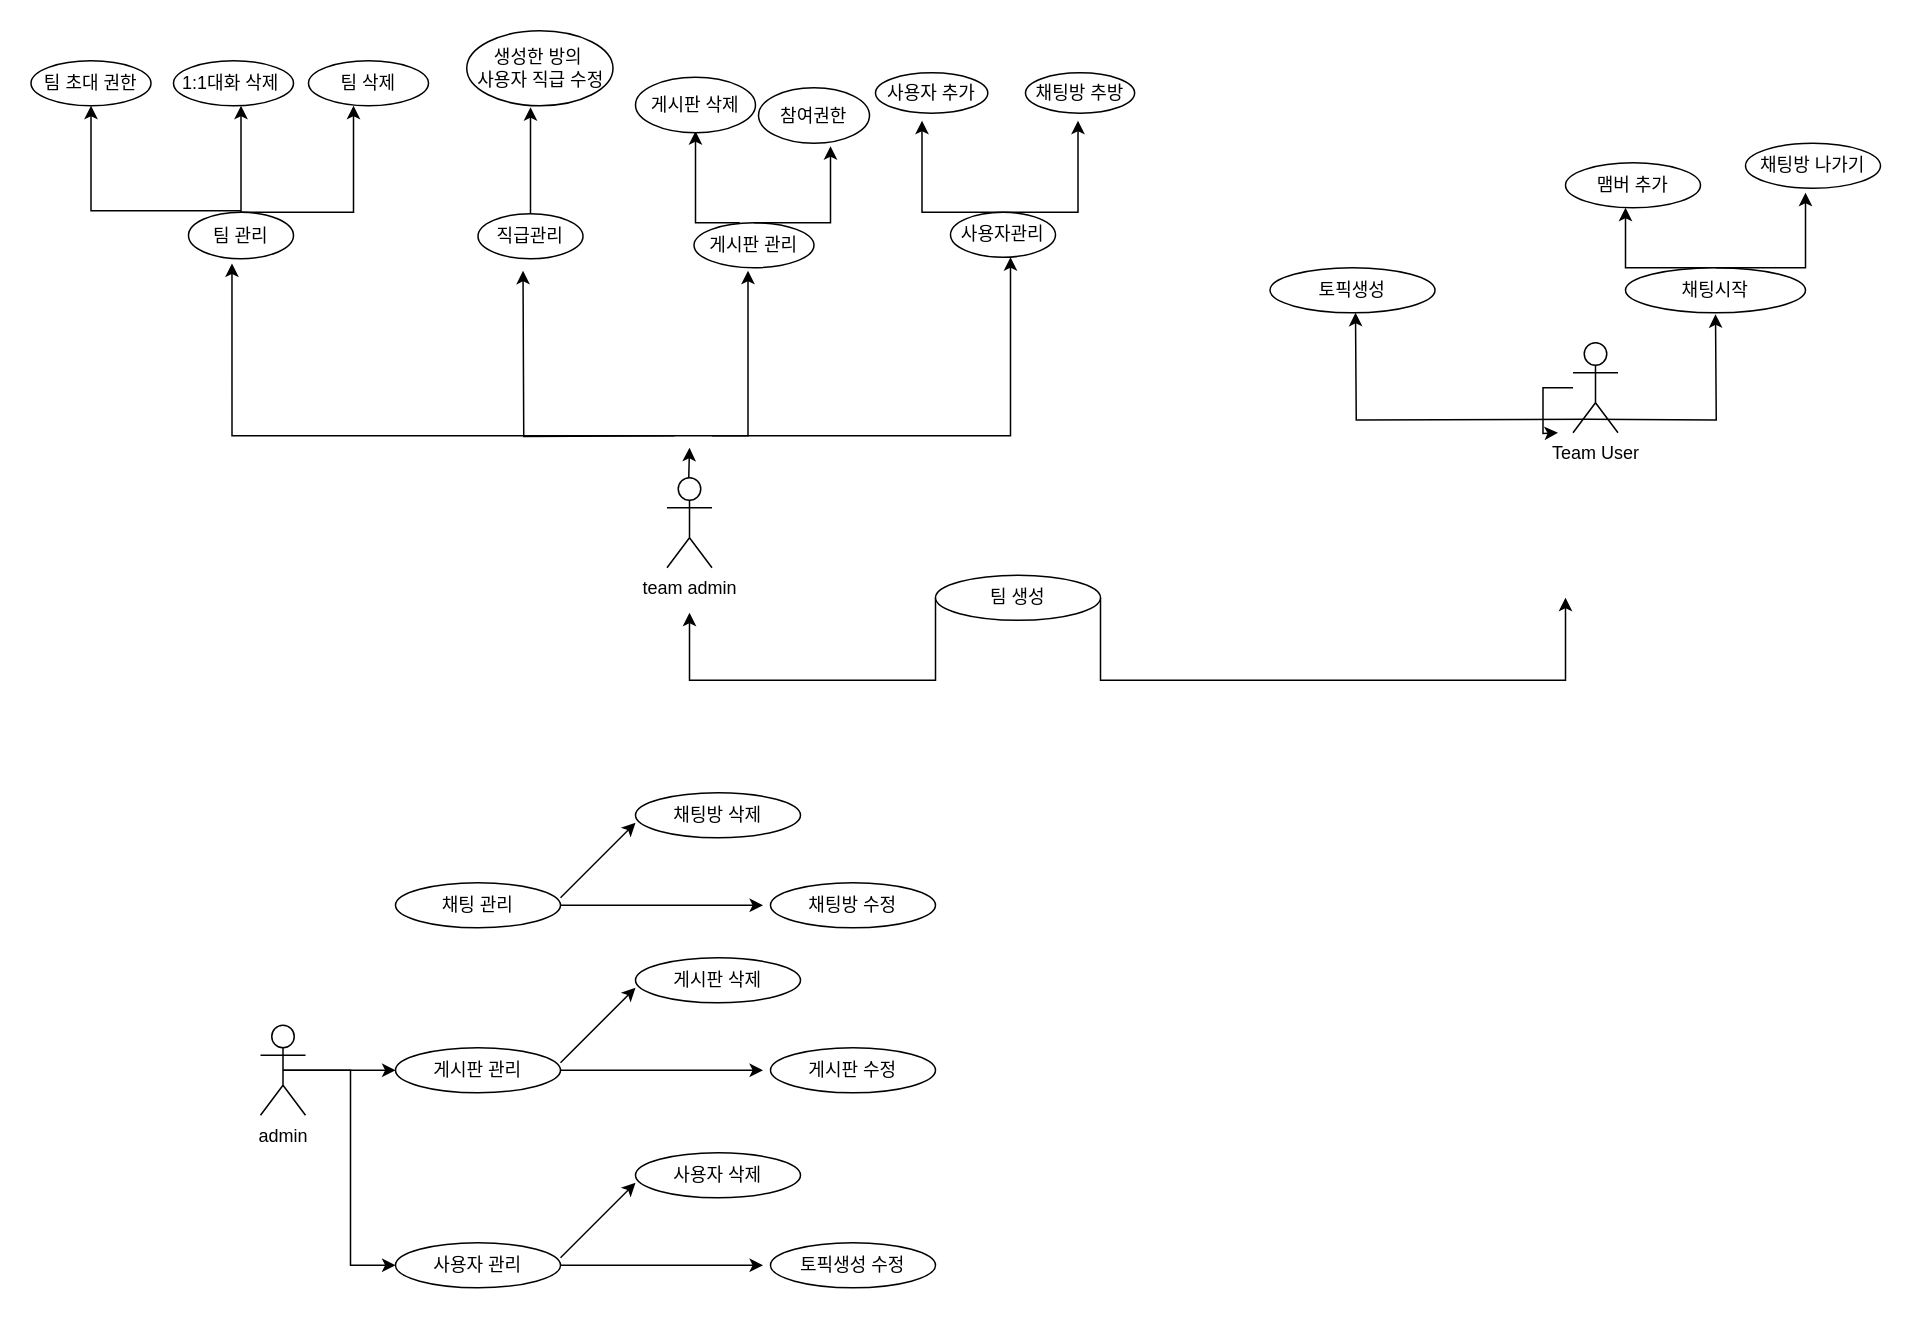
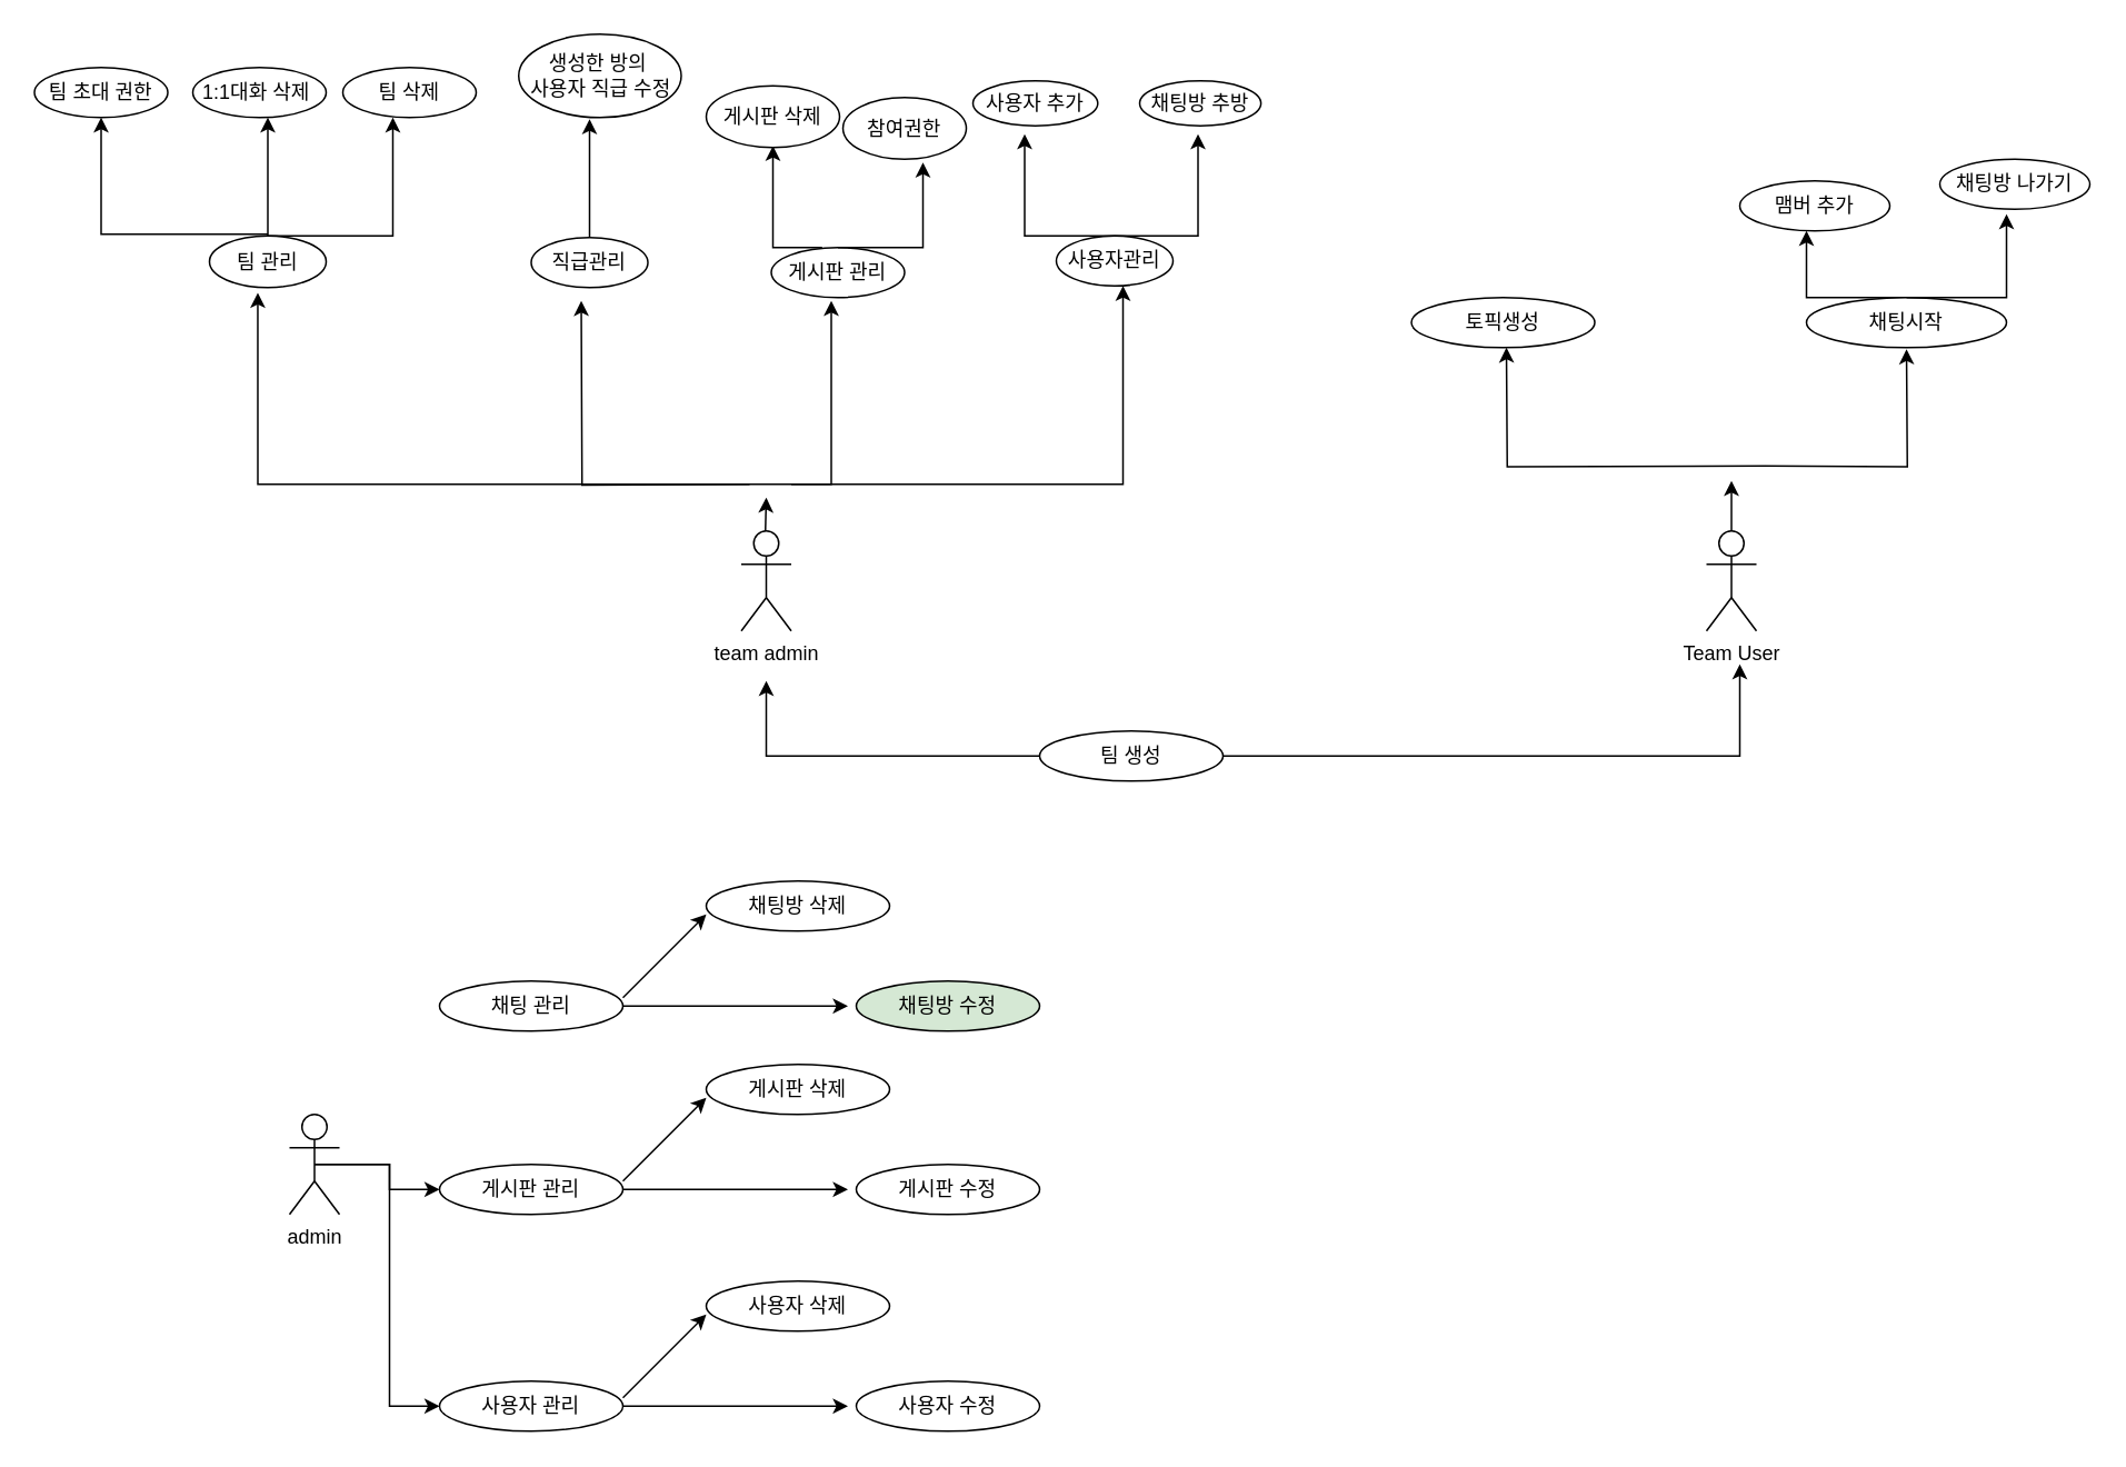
- <mxCell id="22" value="Team User" style="shape=umlActor;verticalLabelPosition=bottom;verticalAlign=top;html=1;outlineConnect=0;" vertex="1" parent="1"><mxGeometry x="1048" y="228" width="30" height="60" as="geometry" /></mxCell>
+ <mxCell id="22" value="Team User" style="shape=umlActor;verticalLabelPosition=bottom;verticalAlign=top;html=1;outlineConnect=0;" vertex="1" parent="1"><mxGeometry x="1023" y="318" width="30" height="60" as="geometry" /></mxCell>
- <mxCell id="18" value="팀 생성" style="ellipse;whiteSpace=wrap;html=1;" vertex="1" parent="1"><mxGeometry x="623" y="383" width="110" height="30" as="geometry" /></mxCell>
+ <mxCell id="18" value="팀 생성" style="ellipse;whiteSpace=wrap;html=1;" vertex="1" parent="1"><mxGeometry x="623" y="438" width="110" height="30" as="geometry" /></mxCell>
- <mxCell id="40" value="채팅방 수정" style="ellipse;whiteSpace=wrap;html=1;" vertex="1" parent="1"><mxGeometry x="513" y="588" width="110" height="30" as="geometry" /></mxCell>
+ <mxCell id="40" value="채팅방 수정" style="ellipse;whiteSpace=wrap;html=1;fillColor=#d5e8d4;" vertex="1" parent="1"><mxGeometry x="513" y="588" width="110" height="30" as="geometry" /></mxCell>
- <mxCell id="13" value="admin" style="shape=umlActor;verticalLabelPosition=bottom;verticalAlign=top;html=1;outlineConnect=0;" vertex="1" parent="1"><mxGeometry x="173" y="683" width="30" height="60" as="geometry" /></mxCell>
+ <mxCell id="13" value="admin" style="shape=umlActor;verticalLabelPosition=bottom;verticalAlign=top;html=1;outlineConnect=0;" vertex="1" parent="1"><mxGeometry x="173" y="668" width="30" height="60" as="geometry" /></mxCell>
- <mxCell id="32" value="토픽생성 수정" style="ellipse;whiteSpace=wrap;html=1;" vertex="1" parent="1"><mxGeometry x="513" y="828" width="110" height="30" as="geometry" /></mxCell>
+ <mxCell id="32" value="사용자 수정" style="ellipse;whiteSpace=wrap;html=1;" vertex="1" parent="1"><mxGeometry x="513" y="828" width="110" height="30" as="geometry" /></mxCell>
